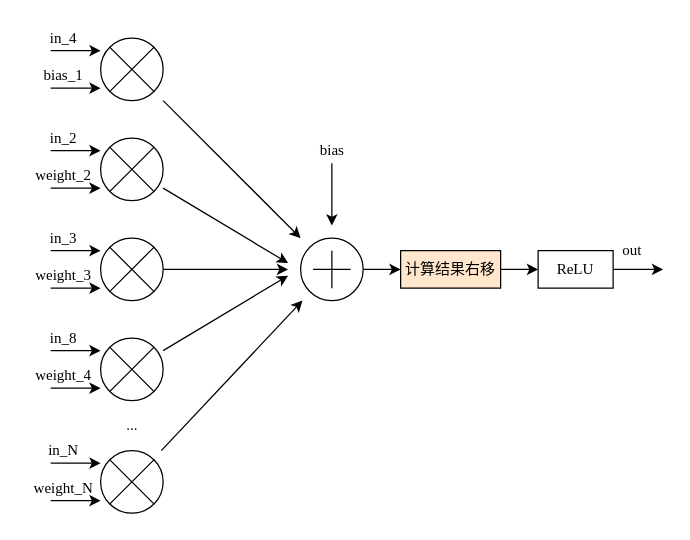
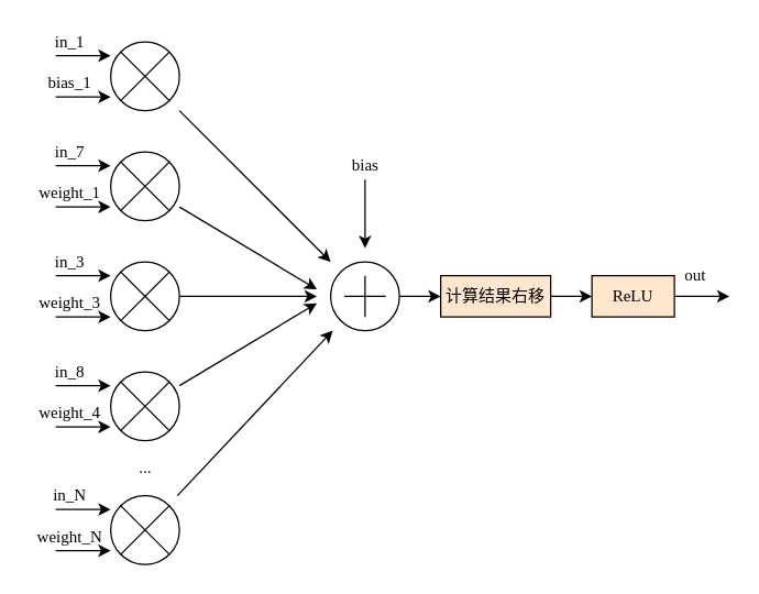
- <mxCell id="8" value="in_4" style="text;html=1;align=center;verticalAlign=middle;resizable=0;points=[];autosize=1;strokeColor=none;fillColor=none;fontFamily=Times New Roman;" vertex="1" parent="1"><mxGeometry x="30" y="20" width="40" height="20" as="geometry" /></mxCell>
+ <mxCell id="8" value="in_1" style="text;html=1;align=center;verticalAlign=middle;resizable=0;points=[];autosize=1;strokeColor=none;fillColor=none;fontFamily=Times New Roman;" vertex="1" parent="1"><mxGeometry x="30" y="20" width="40" height="20" as="geometry" /></mxCell>
- <mxCell id="14" value="in_2" style="text;html=1;align=center;verticalAlign=middle;resizable=0;points=[];autosize=1;strokeColor=none;fillColor=none;fontFamily=Times New Roman;" vertex="1" parent="1"><mxGeometry x="30" y="100" width="40" height="20" as="geometry" /></mxCell>
+ <mxCell id="14" value="in_7" style="text;html=1;align=center;verticalAlign=middle;resizable=0;points=[];autosize=1;strokeColor=none;fillColor=none;fontFamily=Times New Roman;" vertex="1" parent="1"><mxGeometry x="30" y="100" width="40" height="20" as="geometry" /></mxCell>
- <mxCell id="15" value="weight_2" style="text;html=1;align=center;verticalAlign=middle;resizable=0;points=[];autosize=1;strokeColor=none;fillColor=none;fontFamily=Times New Roman;" vertex="1" parent="1"><mxGeometry x="20" y="130" width="60" height="20" as="geometry" /></mxCell>
+ <mxCell id="15" value="weight_1" style="text;html=1;align=center;verticalAlign=middle;resizable=0;points=[];autosize=1;strokeColor=none;fillColor=none;fontFamily=Times New Roman;" vertex="1" parent="1"><mxGeometry x="20" y="130" width="60" height="20" as="geometry" /></mxCell>
- <mxCell id="38" value="&lt;font data-font-src=&quot;https://fonts.googleapis.com/css?family=%E5%AE%8B%E4%BD%93&quot;&gt;ReLU&lt;/font&gt;" style="rounded=0;whiteSpace=wrap;html=1;fontFamily=Times New Roman;" vertex="1" parent="1"><mxGeometry x="430" y="200" width="60" height="30" as="geometry" /></mxCell>
+ <mxCell id="38" value="&lt;font data-font-src=&quot;https://fonts.googleapis.com/css?family=%E5%AE%8B%E4%BD%93&quot;&gt;ReLU&lt;/font&gt;" style="rounded=0;whiteSpace=wrap;html=1;fontFamily=Times New Roman;fillColor=#ffe6cc;" vertex="1" parent="1"><mxGeometry x="430" y="200" width="60" height="30" as="geometry" /></mxCell>
